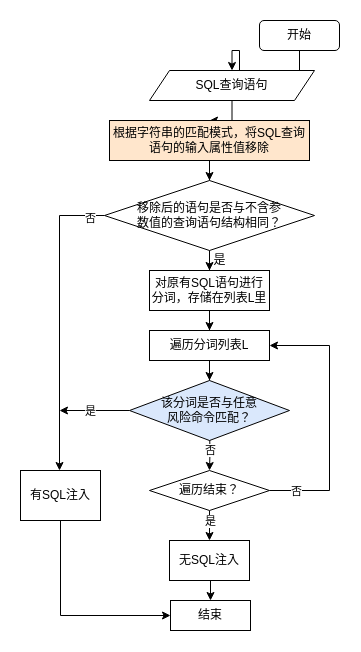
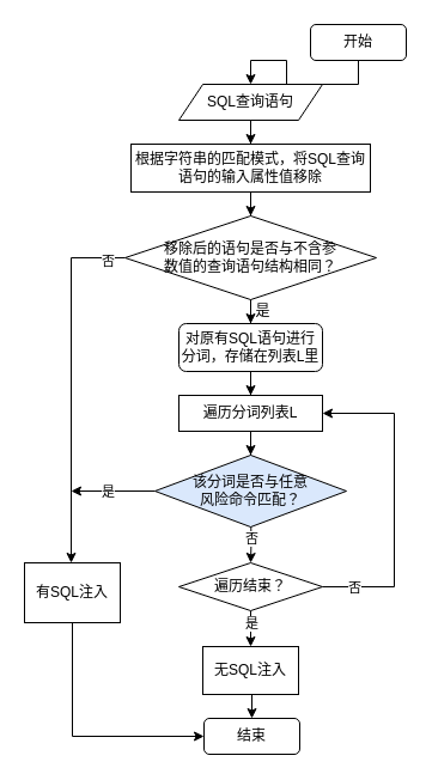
- <mxCell id="5" value="SQL查询语句" style="shape=parallelogram;perimeter=parallelogramPerimeter;whiteSpace=wrap;html=1;fixedSize=1;" parent="1" vertex="1"><mxGeometry x="149" y="70" width="165" height="30" as="geometry" /></mxCell>
+ <mxCell id="5" value="SQL查询语句" style="shape=parallelogram;perimeter=parallelogramPerimeter;whiteSpace=wrap;html=1;fixedSize=1;" parent="1" vertex="1"><mxGeometry x="149" y="70" width="120" height="30" as="geometry" /></mxCell>
- <mxCell id="7" value="根据字符串的匹配模式，将SQL查询&lt;br&gt;语句的输入属性值移除" style="rounded=0;whiteSpace=wrap;html=1;fillColor=#ffe6cc;" parent="1" vertex="1"><mxGeometry x="109" y="120" width="200" height="40" as="geometry" /></mxCell>
+ <mxCell id="7" value="根据字符串的匹配模式，将SQL查询&lt;br&gt;语句的输入属性值移除" style="rounded=0;whiteSpace=wrap;html=1;" parent="1" vertex="1"><mxGeometry x="109" y="120" width="200" height="40" as="geometry" /></mxCell>
- <mxCell id="15" value="对原有SQL语句进行分词，存储在列表L里" style="whiteSpace=wrap;html=1;" parent="1" vertex="1"><mxGeometry x="149" y="270" width="120" height="40" as="geometry" /></mxCell>
+ <mxCell id="15" value="对原有SQL语句进行分词，存储在列表L里" style="whiteSpace=wrap;html=1;rounded=1;" parent="1" vertex="1"><mxGeometry x="149" y="270" width="120" height="40" as="geometry" /></mxCell>
- <mxCell id="29" value="结束" style="whiteSpace=wrap;html=1;rounded=0;" parent="1" vertex="1"><mxGeometry x="170" y="600" width="80" height="30" as="geometry" /></mxCell>
+ <mxCell id="29" value="结束" style="rounded=1;whiteSpace=wrap;html=1;" parent="1" vertex="1"><mxGeometry x="170" y="600" width="80" height="30" as="geometry" /></mxCell>
